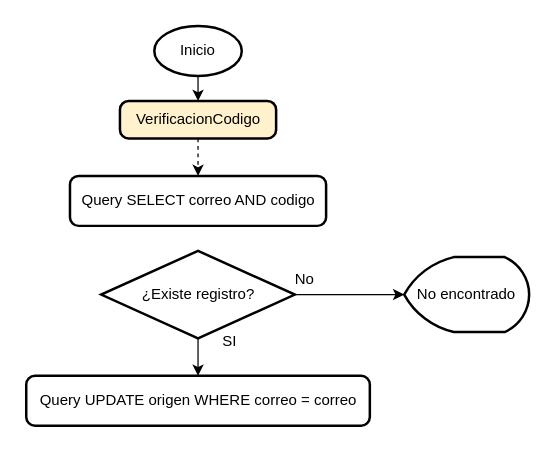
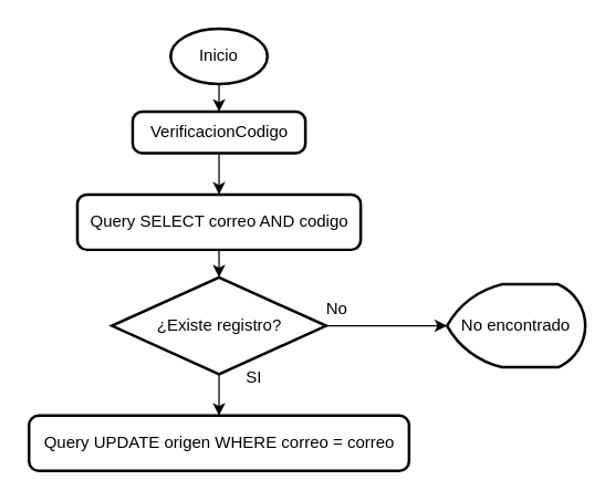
- <mxCell id="5" value="VerificacionCodigo" style="rounded=1;whiteSpace=wrap;html=1;absoluteArcSize=1;arcSize=14;strokeWidth=2;fillColor=#fff2cc;" vertex="1" parent="1"><mxGeometry x="95.5" y="80" width="125" height="30" as="geometry" /></mxCell>
+ <mxCell id="5" value="VerificacionCodigo" style="rounded=1;whiteSpace=wrap;html=1;absoluteArcSize=1;arcSize=14;strokeWidth=2;" vertex="1" parent="1"><mxGeometry x="95.5" y="80" width="125" height="30" as="geometry" /></mxCell>
- <mxCell id="4" style="edgeStyle=orthogonalEdgeStyle;rounded=0;orthogonalLoop=1;jettySize=auto;html=1;exitX=0.5;exitY=1;exitDx=0;exitDy=0;entryX=0.5;entryY=0;entryDx=0;entryDy=0;dashed=1;" edge="1" parent="1" source="5" target="6"><mxGeometry relative="1" as="geometry" /></mxCell>
+ <mxCell id="4" style="edgeStyle=orthogonalEdgeStyle;rounded=0;orthogonalLoop=1;jettySize=auto;html=1;exitX=0.5;exitY=1;exitDx=0;exitDy=0;entryX=0.5;entryY=0;entryDx=0;entryDy=0;" edge="1" parent="1" source="5" target="6"><mxGeometry relative="1" as="geometry" /></mxCell>
+ <mxCell id="11" style="edgeStyle=orthogonalEdgeStyle;rounded=0;orthogonalLoop=1;jettySize=auto;html=1;exitX=0.5;exitY=1;exitDx=0;exitDy=0;entryX=0.5;entryY=0;entryDx=0;entryDy=0;entryPerimeter=0;" edge="1" parent="1" source="6" target="8"><mxGeometry relative="1" as="geometry" /></mxCell>
